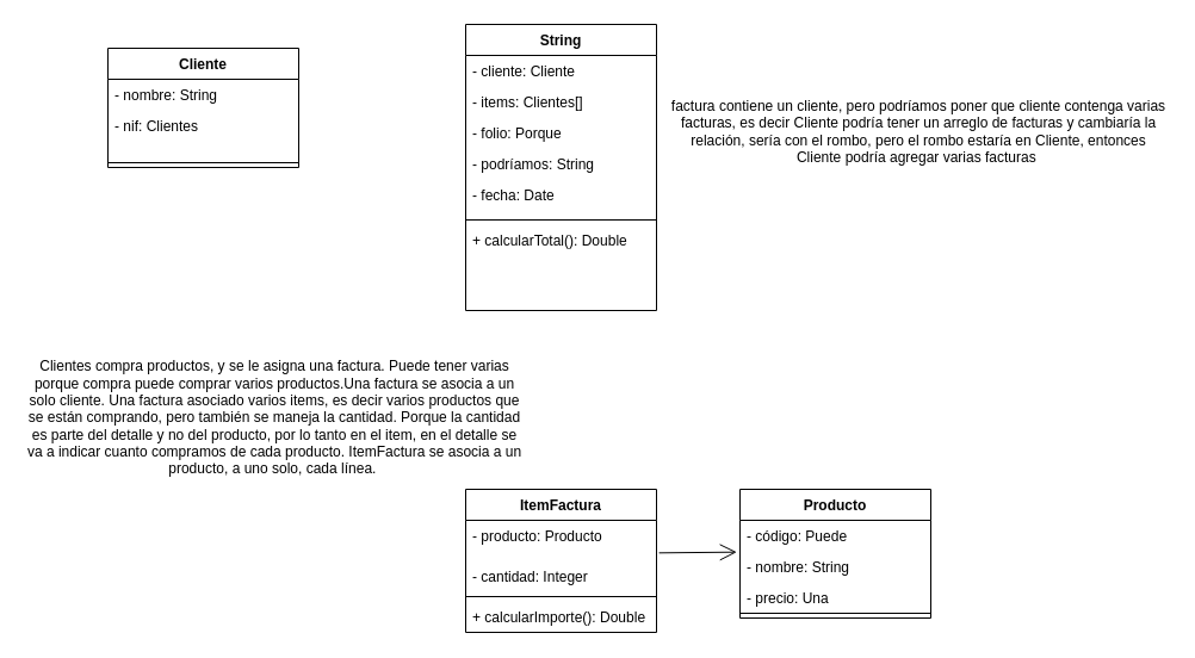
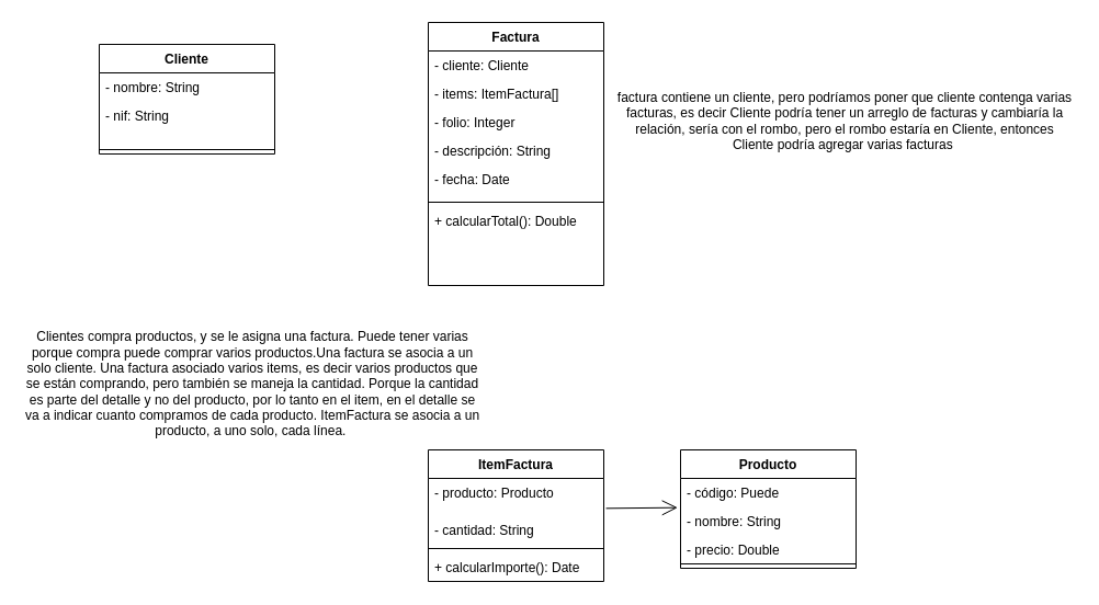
- <mxCell id="18" value="String" style="swimlane;fontStyle=1;align=center;verticalAlign=top;childLayout=stackLayout;horizontal=1;startSize=26;horizontalStack=0;resizeParent=1;resizeParentMax=0;resizeLast=0;collapsible=1;marginBottom=0;" vertex="1" parent="1"><mxGeometry x="390" y="20" width="160" height="240" as="geometry" /></mxCell>
+ <mxCell id="18" value="Factura" style="swimlane;fontStyle=1;align=center;verticalAlign=top;childLayout=stackLayout;horizontal=1;startSize=26;horizontalStack=0;resizeParent=1;resizeParentMax=0;resizeLast=0;collapsible=1;marginBottom=0;" vertex="1" parent="1"><mxGeometry x="390" y="20" width="160" height="240" as="geometry" /></mxCell>
- <mxCell id="20" value="- items: Clientes[]" style="text;strokeColor=none;fillColor=none;align=left;verticalAlign=top;spacingLeft=4;spacingRight=4;overflow=hidden;rotatable=0;points=[[0,0.5],[1,0.5]];portConstraint=eastwest;" vertex="1" parent="18"><mxGeometry y="52" width="160" height="26" as="geometry" /></mxCell>
+ <mxCell id="20" value="- items: ItemFactura[]" style="text;strokeColor=none;fillColor=none;align=left;verticalAlign=top;spacingLeft=4;spacingRight=4;overflow=hidden;rotatable=0;points=[[0,0.5],[1,0.5]];portConstraint=eastwest;" vertex="1" parent="18"><mxGeometry y="52" width="160" height="26" as="geometry" /></mxCell>
- <mxCell id="5" value="- nif: Clientes" style="text;strokeColor=none;fillColor=none;align=left;verticalAlign=top;spacingLeft=4;spacingRight=4;overflow=hidden;rotatable=0;points=[[0,0.5],[1,0.5]];portConstraint=eastwest;" vertex="1" parent="3"><mxGeometry y="52" width="160" height="40" as="geometry" /></mxCell>
+ <mxCell id="5" value="- nif: String" style="text;strokeColor=none;fillColor=none;align=left;verticalAlign=top;spacingLeft=4;spacingRight=4;overflow=hidden;rotatable=0;points=[[0,0.5],[1,0.5]];portConstraint=eastwest;" vertex="1" parent="3"><mxGeometry y="52" width="160" height="40" as="geometry" /></mxCell>
- <mxCell id="21" value="- folio: Porque" style="text;strokeColor=none;fillColor=none;align=left;verticalAlign=top;spacingLeft=4;spacingRight=4;overflow=hidden;rotatable=0;points=[[0,0.5],[1,0.5]];portConstraint=eastwest;" vertex="1" parent="18"><mxGeometry y="78" width="160" height="26" as="geometry" /></mxCell>
+ <mxCell id="21" value="- folio: Integer" style="text;strokeColor=none;fillColor=none;align=left;verticalAlign=top;spacingLeft=4;spacingRight=4;overflow=hidden;rotatable=0;points=[[0,0.5],[1,0.5]];portConstraint=eastwest;" vertex="1" parent="18"><mxGeometry y="78" width="160" height="26" as="geometry" /></mxCell>
- <mxCell id="22" value="- podríamos: String" style="text;strokeColor=none;fillColor=none;align=left;verticalAlign=top;spacingLeft=4;spacingRight=4;overflow=hidden;rotatable=0;points=[[0,0.5],[1,0.5]];portConstraint=eastwest;" vertex="1" parent="18"><mxGeometry y="104" width="160" height="26" as="geometry" /></mxCell>
+ <mxCell id="22" value="- descripción: String" style="text;strokeColor=none;fillColor=none;align=left;verticalAlign=top;spacingLeft=4;spacingRight=4;overflow=hidden;rotatable=0;points=[[0,0.5],[1,0.5]];portConstraint=eastwest;" vertex="1" parent="18"><mxGeometry y="104" width="160" height="26" as="geometry" /></mxCell>
- <mxCell id="10" value="- cantidad: Integer" style="text;strokeColor=none;fillColor=none;align=left;verticalAlign=top;spacingLeft=4;spacingRight=4;overflow=hidden;rotatable=0;points=[[0,0.5],[1,0.5]];portConstraint=eastwest;" vertex="1" parent="8"><mxGeometry y="60" width="160" height="26" as="geometry" /></mxCell>
+ <mxCell id="10" value="- cantidad: String" style="text;strokeColor=none;fillColor=none;align=left;verticalAlign=top;spacingLeft=4;spacingRight=4;overflow=hidden;rotatable=0;points=[[0,0.5],[1,0.5]];portConstraint=eastwest;" vertex="1" parent="8"><mxGeometry y="60" width="160" height="26" as="geometry" /></mxCell>
- <mxCell id="16" value="- precio: Una" style="text;strokeColor=none;fillColor=none;align=left;verticalAlign=top;spacingLeft=4;spacingRight=4;overflow=hidden;rotatable=0;points=[[0,0.5],[1,0.5]];portConstraint=eastwest;" vertex="1" parent="13"><mxGeometry y="78" width="160" height="22" as="geometry" /></mxCell>
+ <mxCell id="16" value="- precio: Double" style="text;strokeColor=none;fillColor=none;align=left;verticalAlign=top;spacingLeft=4;spacingRight=4;overflow=hidden;rotatable=0;points=[[0,0.5],[1,0.5]];portConstraint=eastwest;" vertex="1" parent="13"><mxGeometry y="78" width="160" height="22" as="geometry" /></mxCell>
- <mxCell id="12" value="+ calcularImporte(): Double" style="text;strokeColor=none;fillColor=none;align=left;verticalAlign=top;spacingLeft=4;spacingRight=4;overflow=hidden;rotatable=0;points=[[0,0.5],[1,0.5]];portConstraint=eastwest;" vertex="1" parent="8"><mxGeometry y="94" width="160" height="26" as="geometry" /></mxCell>
+ <mxCell id="12" value="+ calcularImporte(): Date" style="text;strokeColor=none;fillColor=none;align=left;verticalAlign=top;spacingLeft=4;spacingRight=4;overflow=hidden;rotatable=0;points=[[0,0.5],[1,0.5]];portConstraint=eastwest;" vertex="1" parent="8"><mxGeometry y="94" width="160" height="26" as="geometry" /></mxCell>
